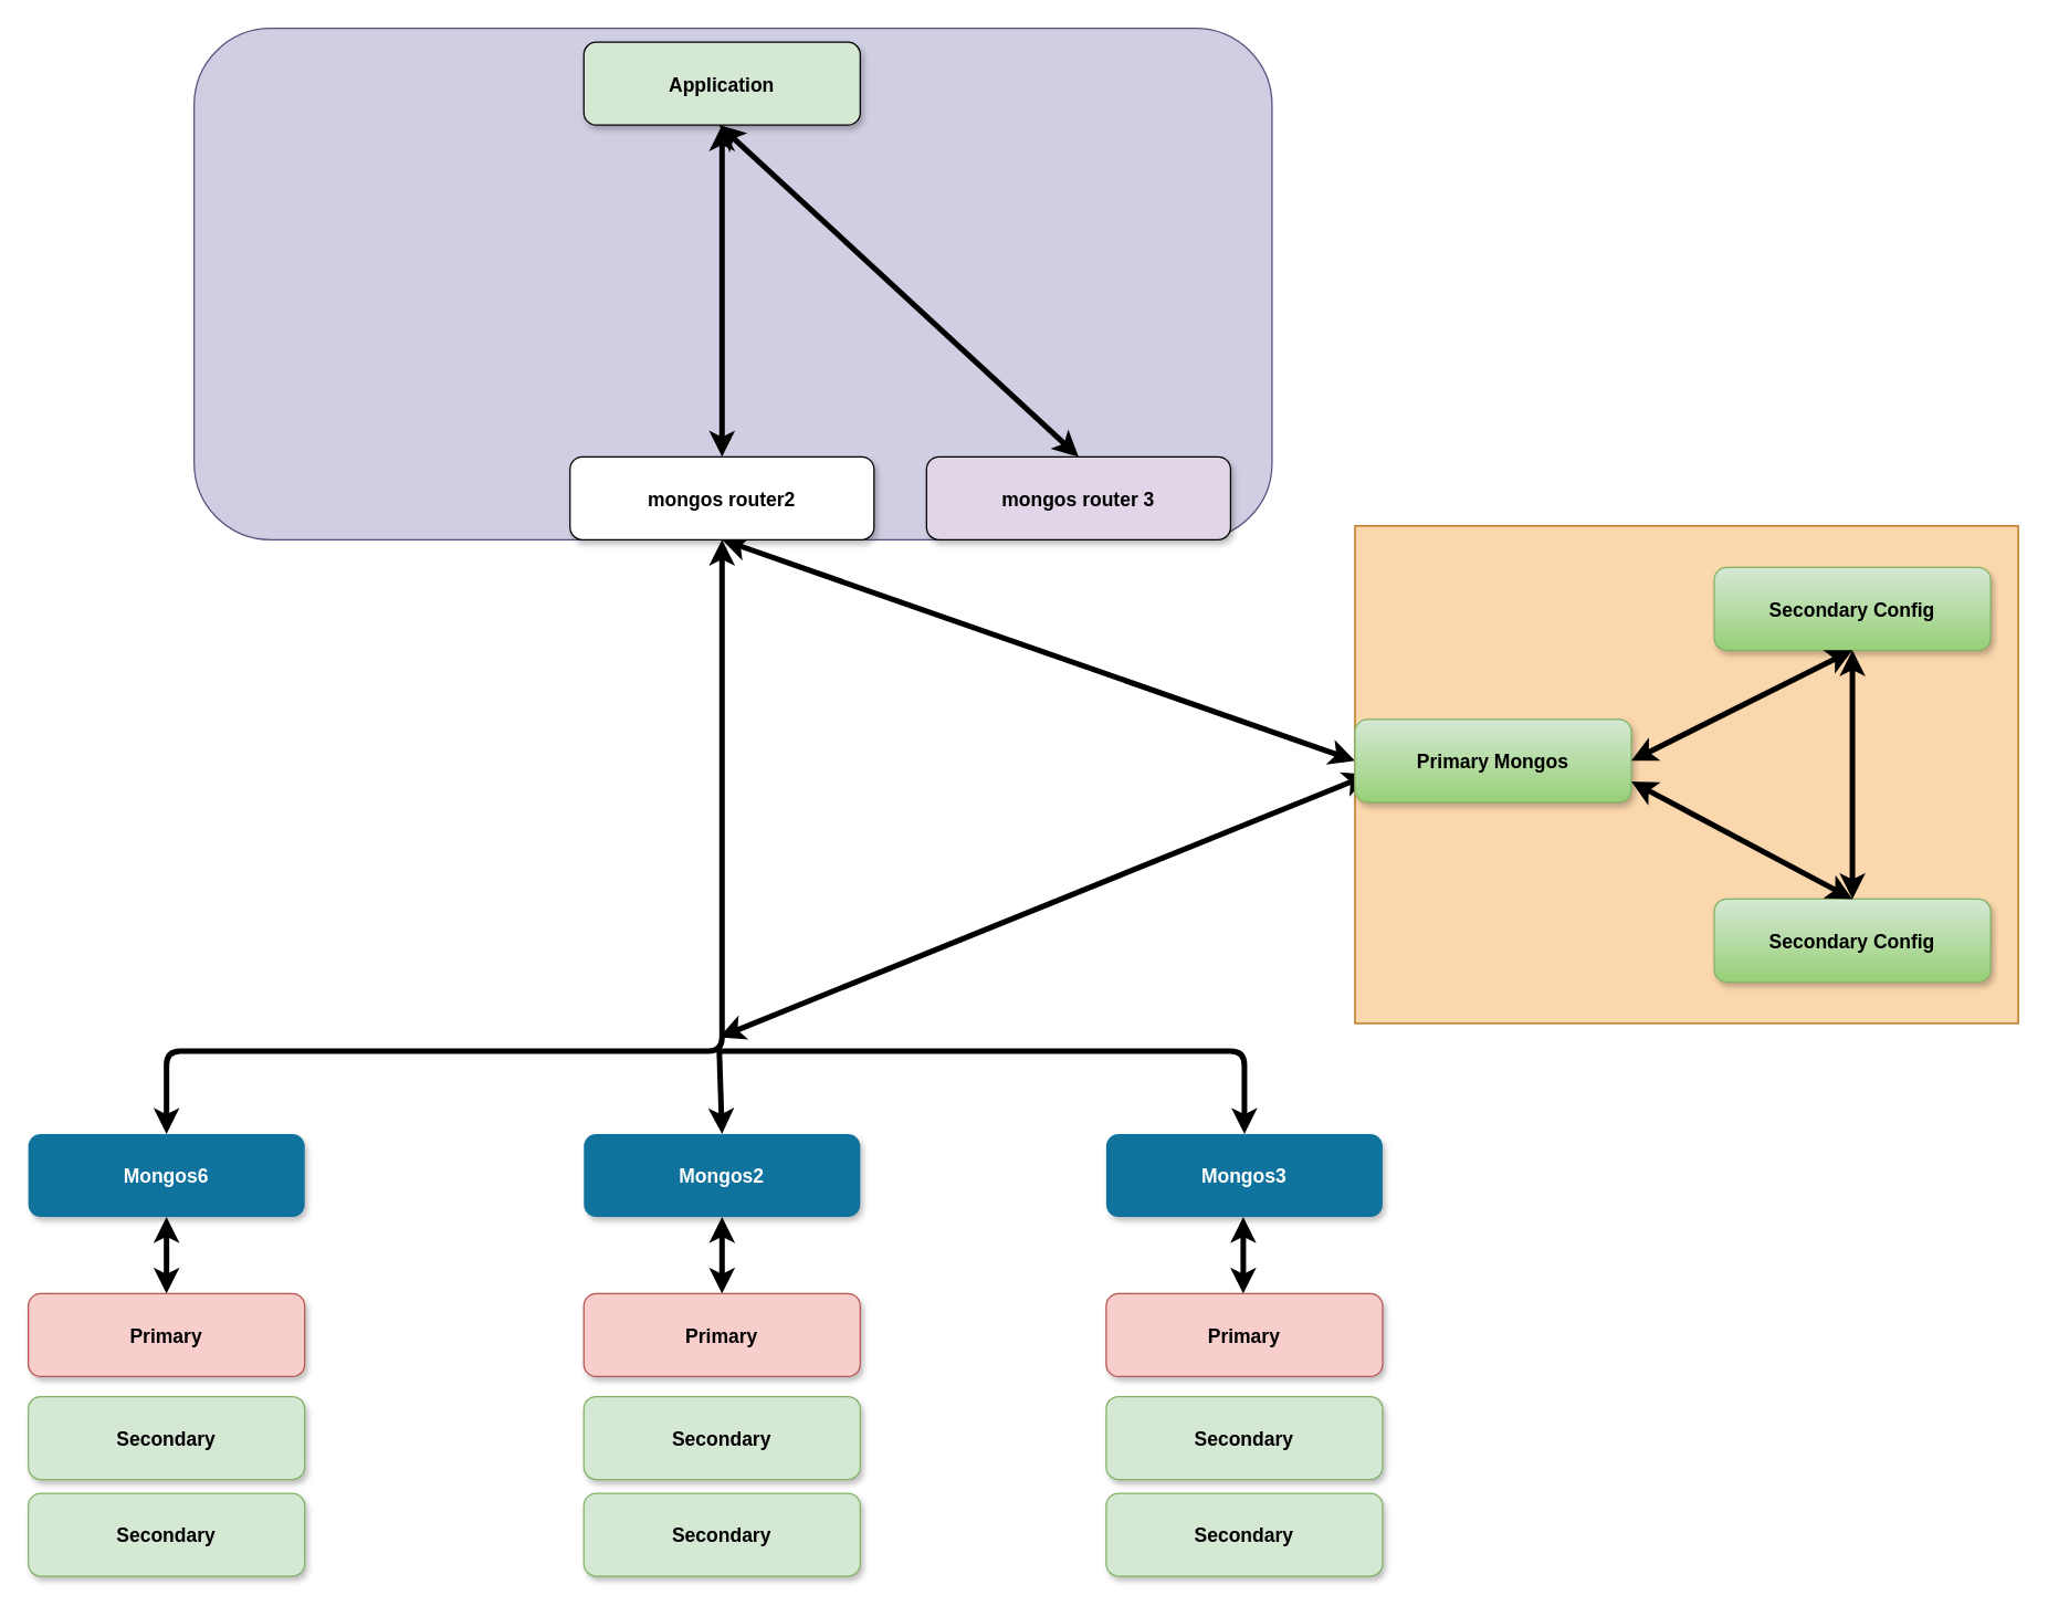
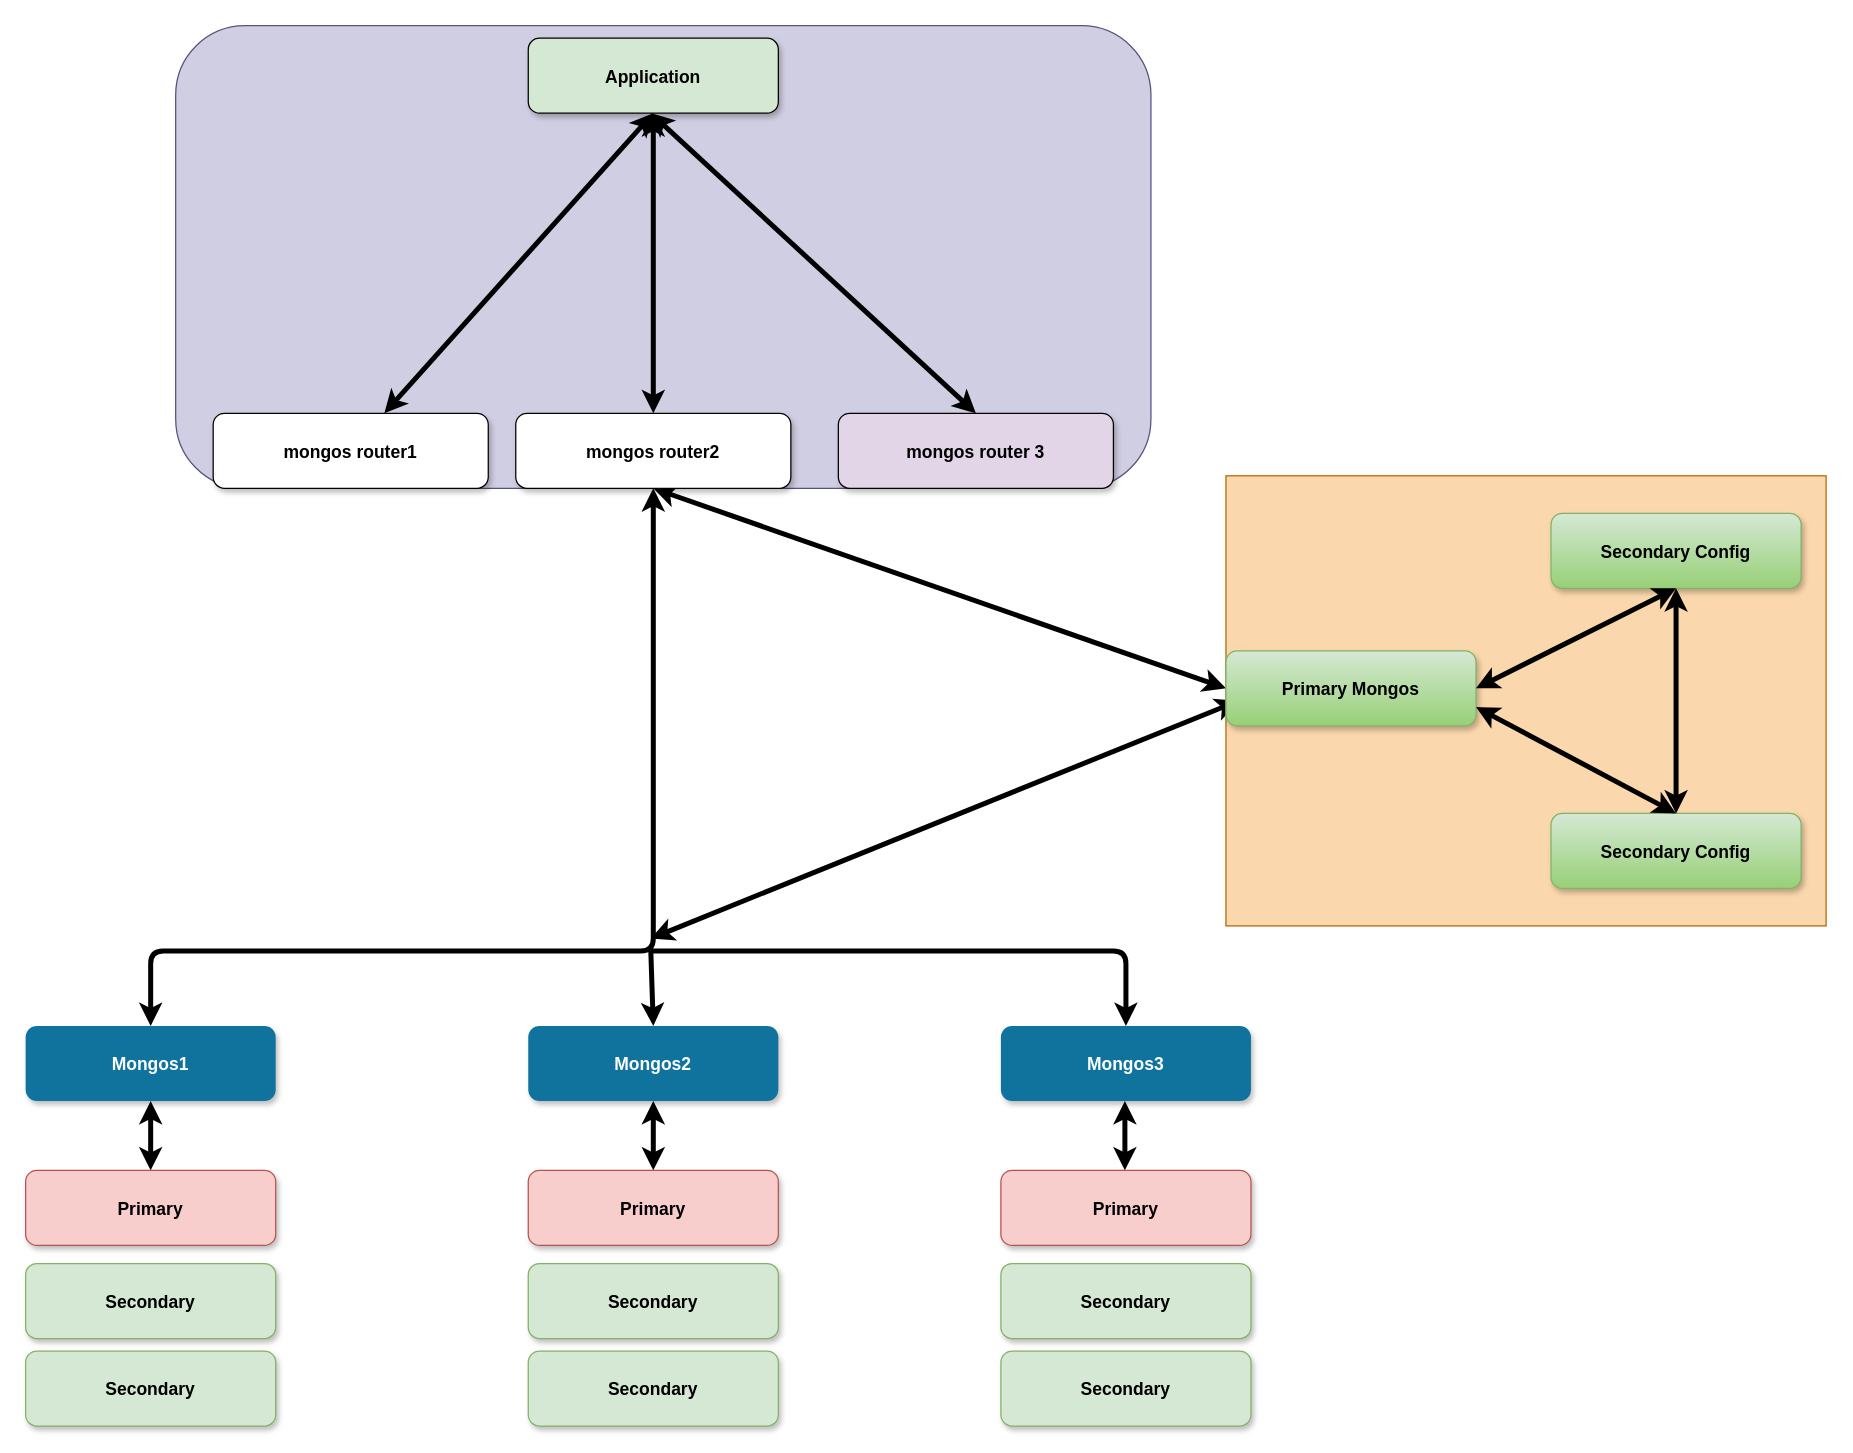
+ <mxCell id="34" value="" style="endArrow=classic;startArrow=classic;html=1;rounded=1;strokeWidth=4;exitX=0.5;exitY=1;exitDx=0;exitDy=0;" edge="1" parent="1" source="30" target="31"><mxGeometry width="50" height="50" relative="1" as="geometry"><mxPoint x="450" y="220" as="sourcePoint" /><mxPoint x="500" y="170" as="targetPoint" /></mxGeometry></mxCell>
+ <mxCell id="31" value="mongos router1" style="rounded=1;shadow=1;fontStyle=1;fontSize=14;" vertex="1" parent="1"><mxGeometry x="170" y="330" width="220" height="60" as="geometry" /></mxCell>
- <mxCell id="3" value="Mongos6" style="rounded=1;fillColor=#10739E;strokeColor=none;shadow=1;gradientColor=none;fontStyle=1;fontColor=#FFFFFF;fontSize=14;" parent="1" vertex="1"><mxGeometry x="20" y="820" width="200" height="60" as="geometry" /></mxCell>
+ <mxCell id="3" value="Mongos1" style="rounded=1;fillColor=#10739E;strokeColor=none;shadow=1;gradientColor=none;fontStyle=1;fontColor=#FFFFFF;fontSize=14;" parent="1" vertex="1"><mxGeometry x="20" y="820" width="200" height="60" as="geometry" /></mxCell>
